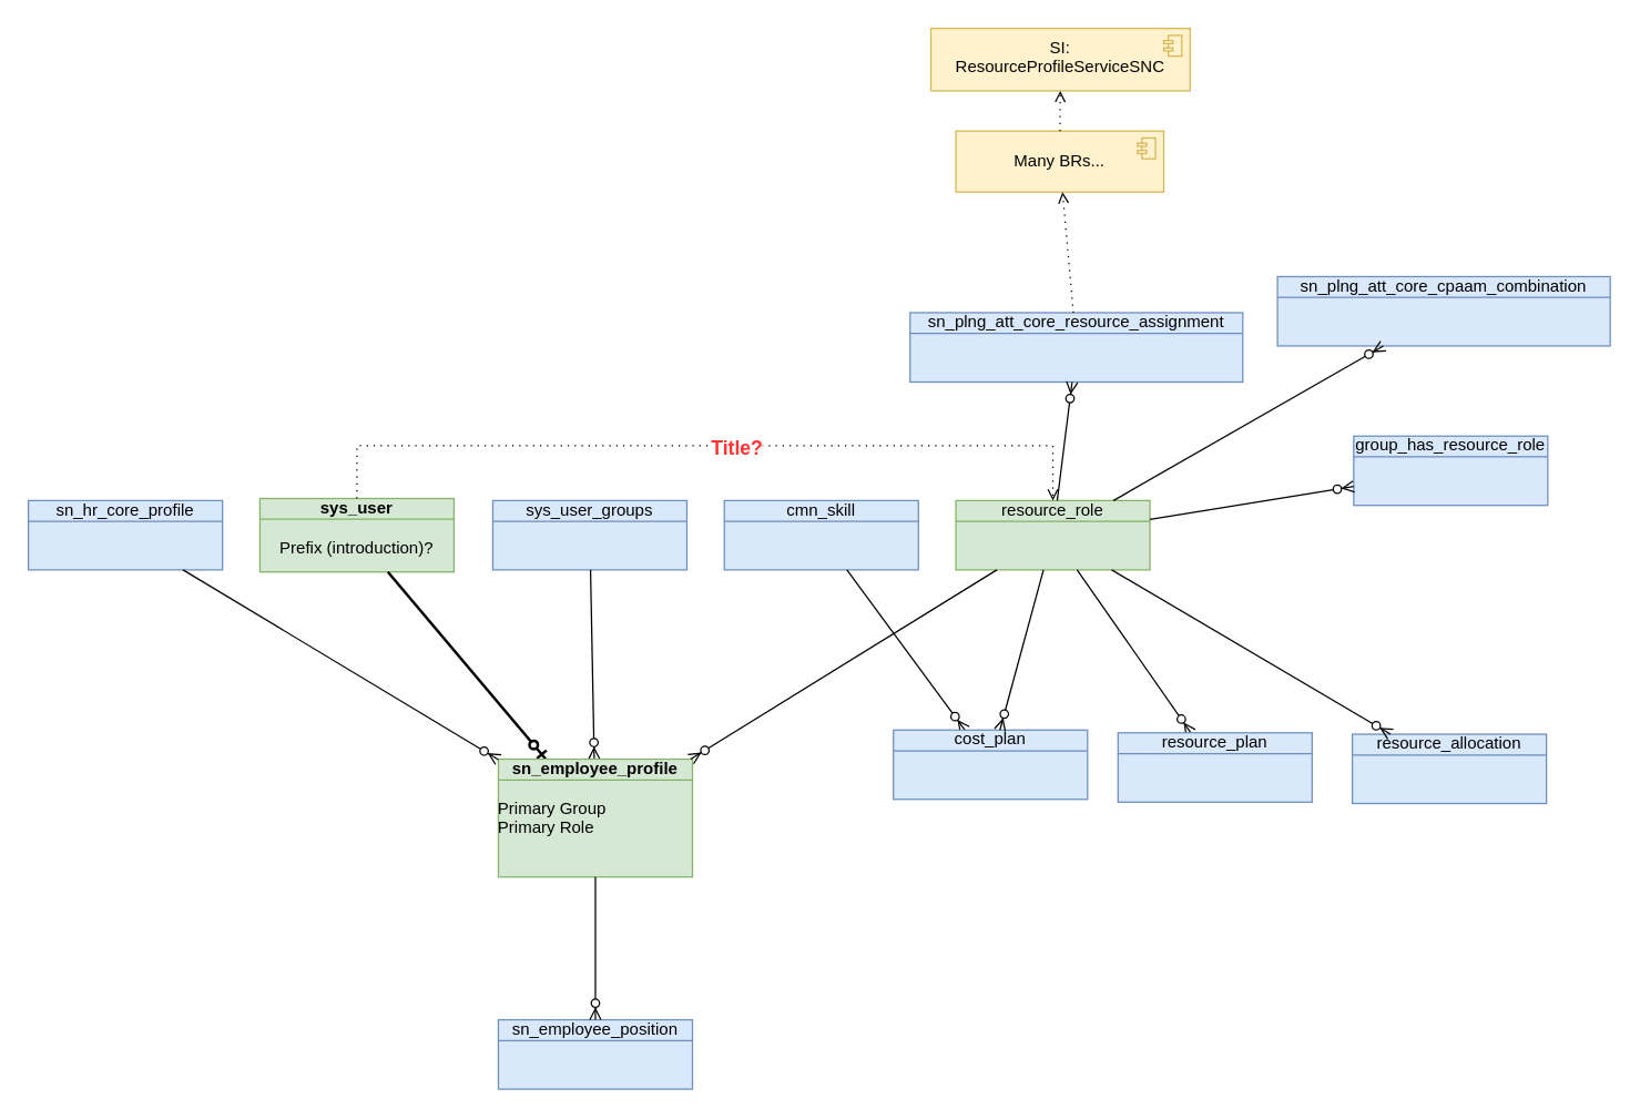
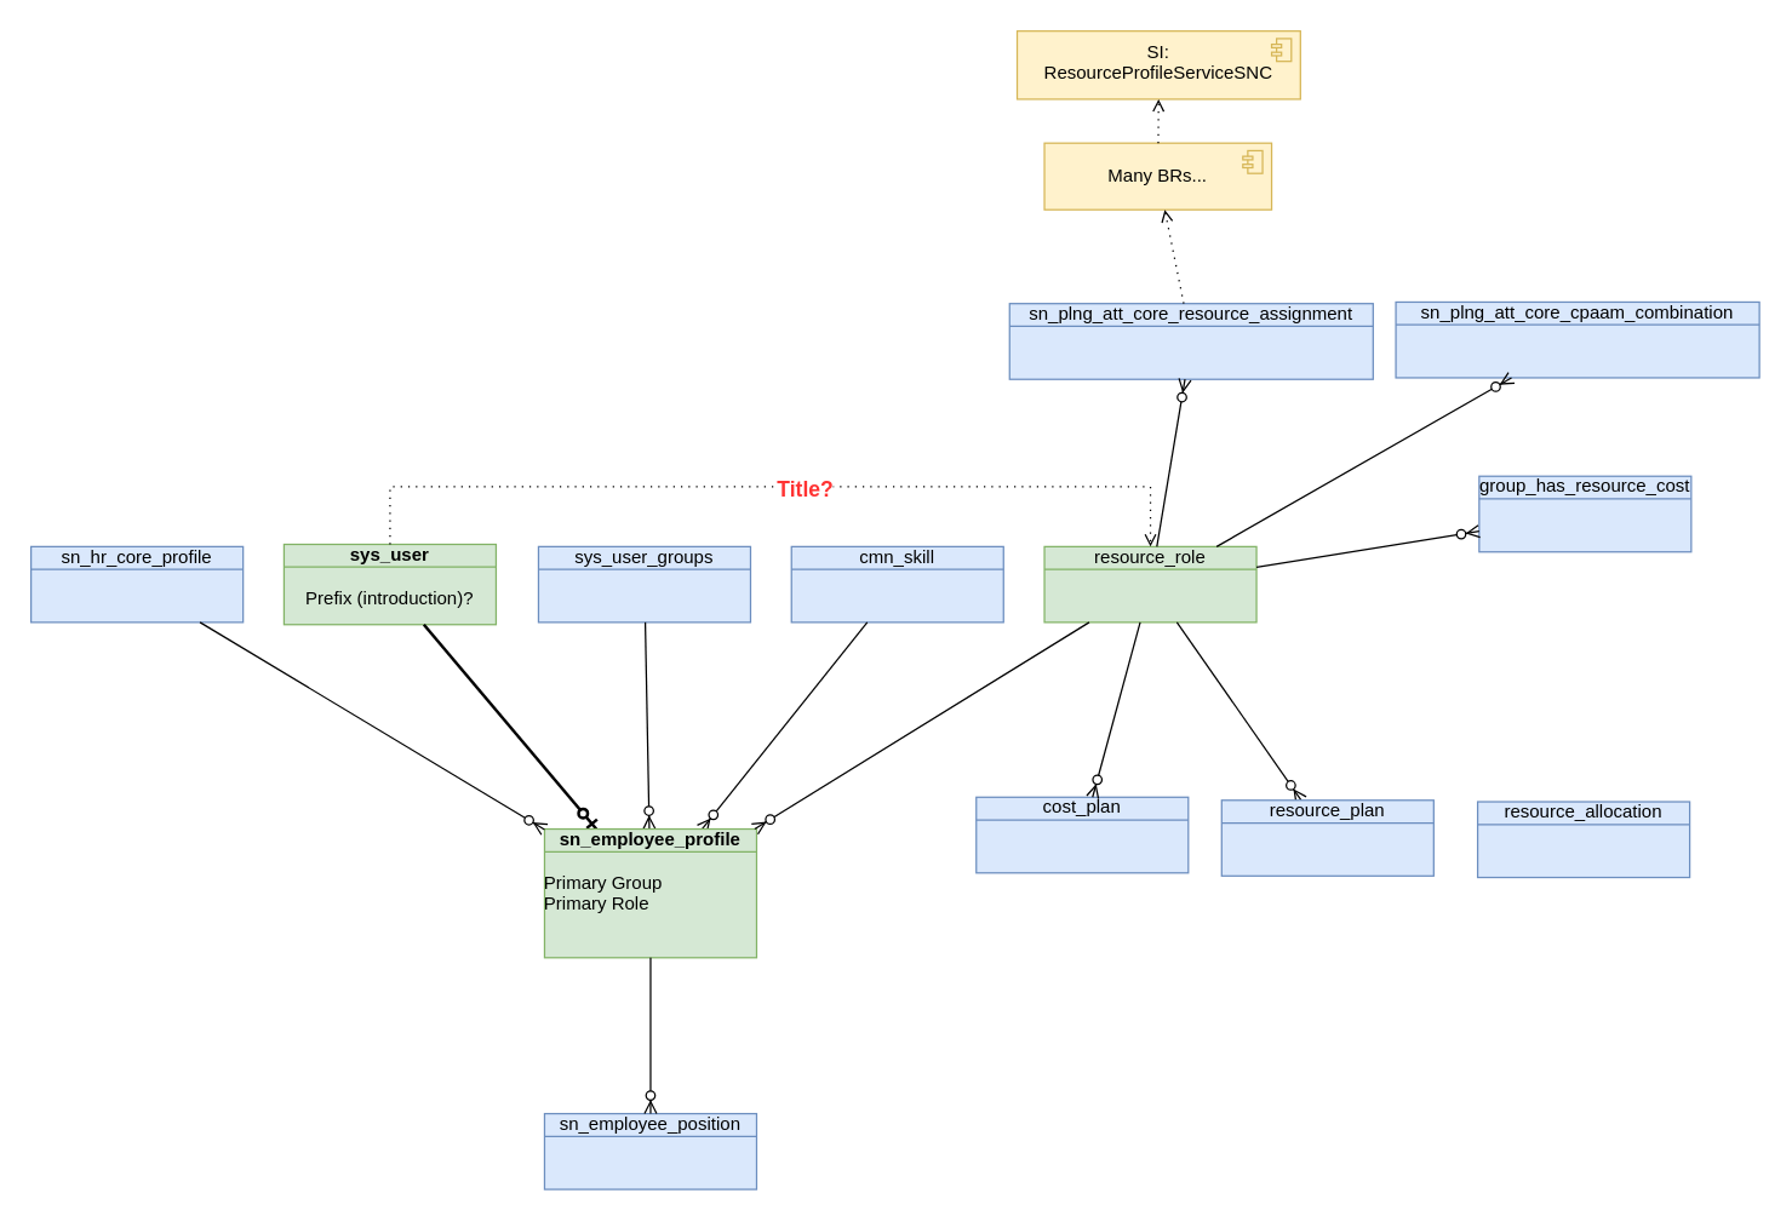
- <mxCell id="21" value="sn_plng_att_core_resource_assignment" style="html=1;outlineConnect=0;whiteSpace=wrap;fillColor=#dae8fc;shape=mxgraph.archimate3.businessObject;overflow=fill;strokeColor=#6c8ebf;" parent="1" vertex="1"><mxGeometry x="656" y="225" width="240" height="50" as="geometry" /></mxCell>
+ <mxCell id="21" value="sn_plng_att_core_resource_assignment" style="html=1;outlineConnect=0;whiteSpace=wrap;fillColor=#dae8fc;shape=mxgraph.archimate3.businessObject;overflow=fill;strokeColor=#6c8ebf;" parent="1" vertex="1"><mxGeometry x="666" y="200" width="240" height="50" as="geometry" /></mxCell>
- <mxCell id="22" value="group_has_resource_role" style="html=1;outlineConnect=0;whiteSpace=wrap;fillColor=#dae8fc;shape=mxgraph.archimate3.businessObject;overflow=fill;strokeColor=#6c8ebf;" parent="1" vertex="1"><mxGeometry x="976" y="314" width="140" height="50" as="geometry" /></mxCell>
+ <mxCell id="22" value="group_has_resource_cost" style="html=1;outlineConnect=0;whiteSpace=wrap;fillColor=#dae8fc;shape=mxgraph.archimate3.businessObject;overflow=fill;strokeColor=#6c8ebf;" parent="1" vertex="1"><mxGeometry x="976" y="314" width="140" height="50" as="geometry" /></mxCell>
- <mxCell id="7" value="" style="fontSize=12;html=1;endArrow=ERzeroToMany;endFill=1;rounded=0;" parent="1" source="5" target="15" edge="1"><mxGeometry width="100" height="100" relative="1" as="geometry"><mxPoint x="157" y="756" as="sourcePoint" /><mxPoint x="306.353" y="527" as="targetPoint" /></mxGeometry></mxCell>
+ <mxCell id="7" value="" style="fontSize=12;html=1;endArrow=ERzeroToMany;endFill=1;rounded=0;" parent="1" source="5" target="8" edge="1"><mxGeometry width="100" height="100" relative="1" as="geometry"><mxPoint x="157" y="756" as="sourcePoint" /><mxPoint x="306.353" y="527" as="targetPoint" /></mxGeometry></mxCell>
- <mxCell id="20" value="" style="fontSize=12;html=1;endArrow=ERzeroToMany;endFill=1;rounded=0;" parent="1" source="9" target="19" edge="1"><mxGeometry width="100" height="100" relative="1" as="geometry"><mxPoint x="803" y="419" as="sourcePoint" /><mxPoint x="933" y="515" as="targetPoint" /></mxGeometry></mxCell>
